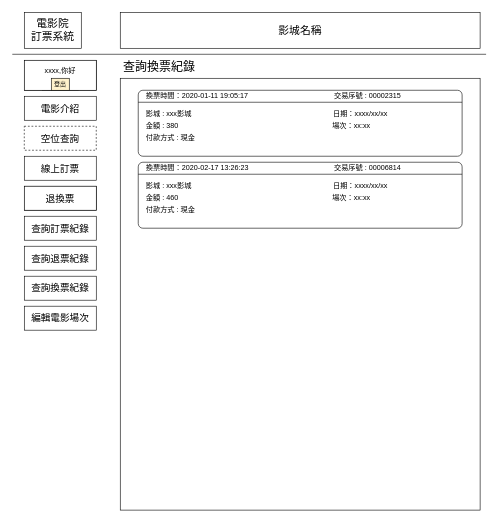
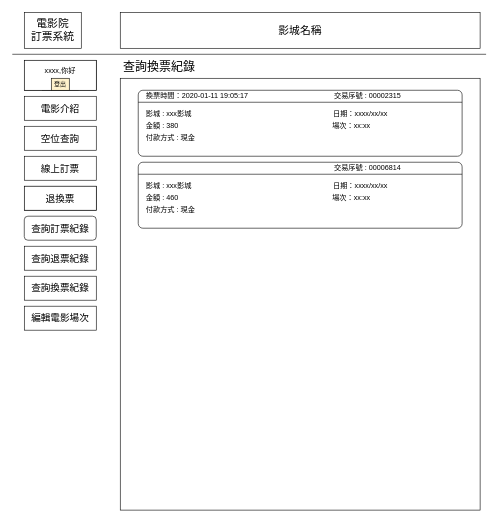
- <mxCell id="12" value="&lt;font style=&quot;font-size: 16px&quot;&gt;空位查詢&lt;/font&gt;" style="rounded=0;whiteSpace=wrap;html=1;dashed=1;" parent="1" vertex="1"><mxGeometry x="40" y="210" width="120" height="40" as="geometry" /></mxCell>
+ <mxCell id="12" value="&lt;font style=&quot;font-size: 16px&quot;&gt;空位查詢&lt;/font&gt;" style="rounded=0;whiteSpace=wrap;html=1;" parent="1" vertex="1"><mxGeometry x="40" y="210" width="120" height="40" as="geometry" /></mxCell>
- <mxCell id="27" value="&lt;span&gt;換票時間：&lt;/span&gt;&lt;span&gt;2020-02-17 13:26:23&lt;/span&gt;" style="text;html=1;strokeColor=none;fillColor=none;align=left;verticalAlign=middle;whiteSpace=wrap;rounded=0;" parent="25" vertex="1"><mxGeometry x="11.25" width="191.25" height="20" as="geometry" /></mxCell>
- <mxCell id="11" value="&lt;font style=&quot;font-size: 16px&quot;&gt;查詢訂票紀錄&lt;/font&gt;" style="rounded=0;whiteSpace=wrap;html=1;" parent="1" vertex="1"><mxGeometry x="40" y="360" width="120" height="40" as="geometry" /></mxCell>
+ <mxCell id="11" value="&lt;font style=&quot;font-size: 16px&quot;&gt;查詢訂票紀錄&lt;/font&gt;" style="whiteSpace=wrap;html=1;rounded=1;" parent="1" vertex="1"><mxGeometry x="40" y="360" width="120" height="40" as="geometry" /></mxCell>
